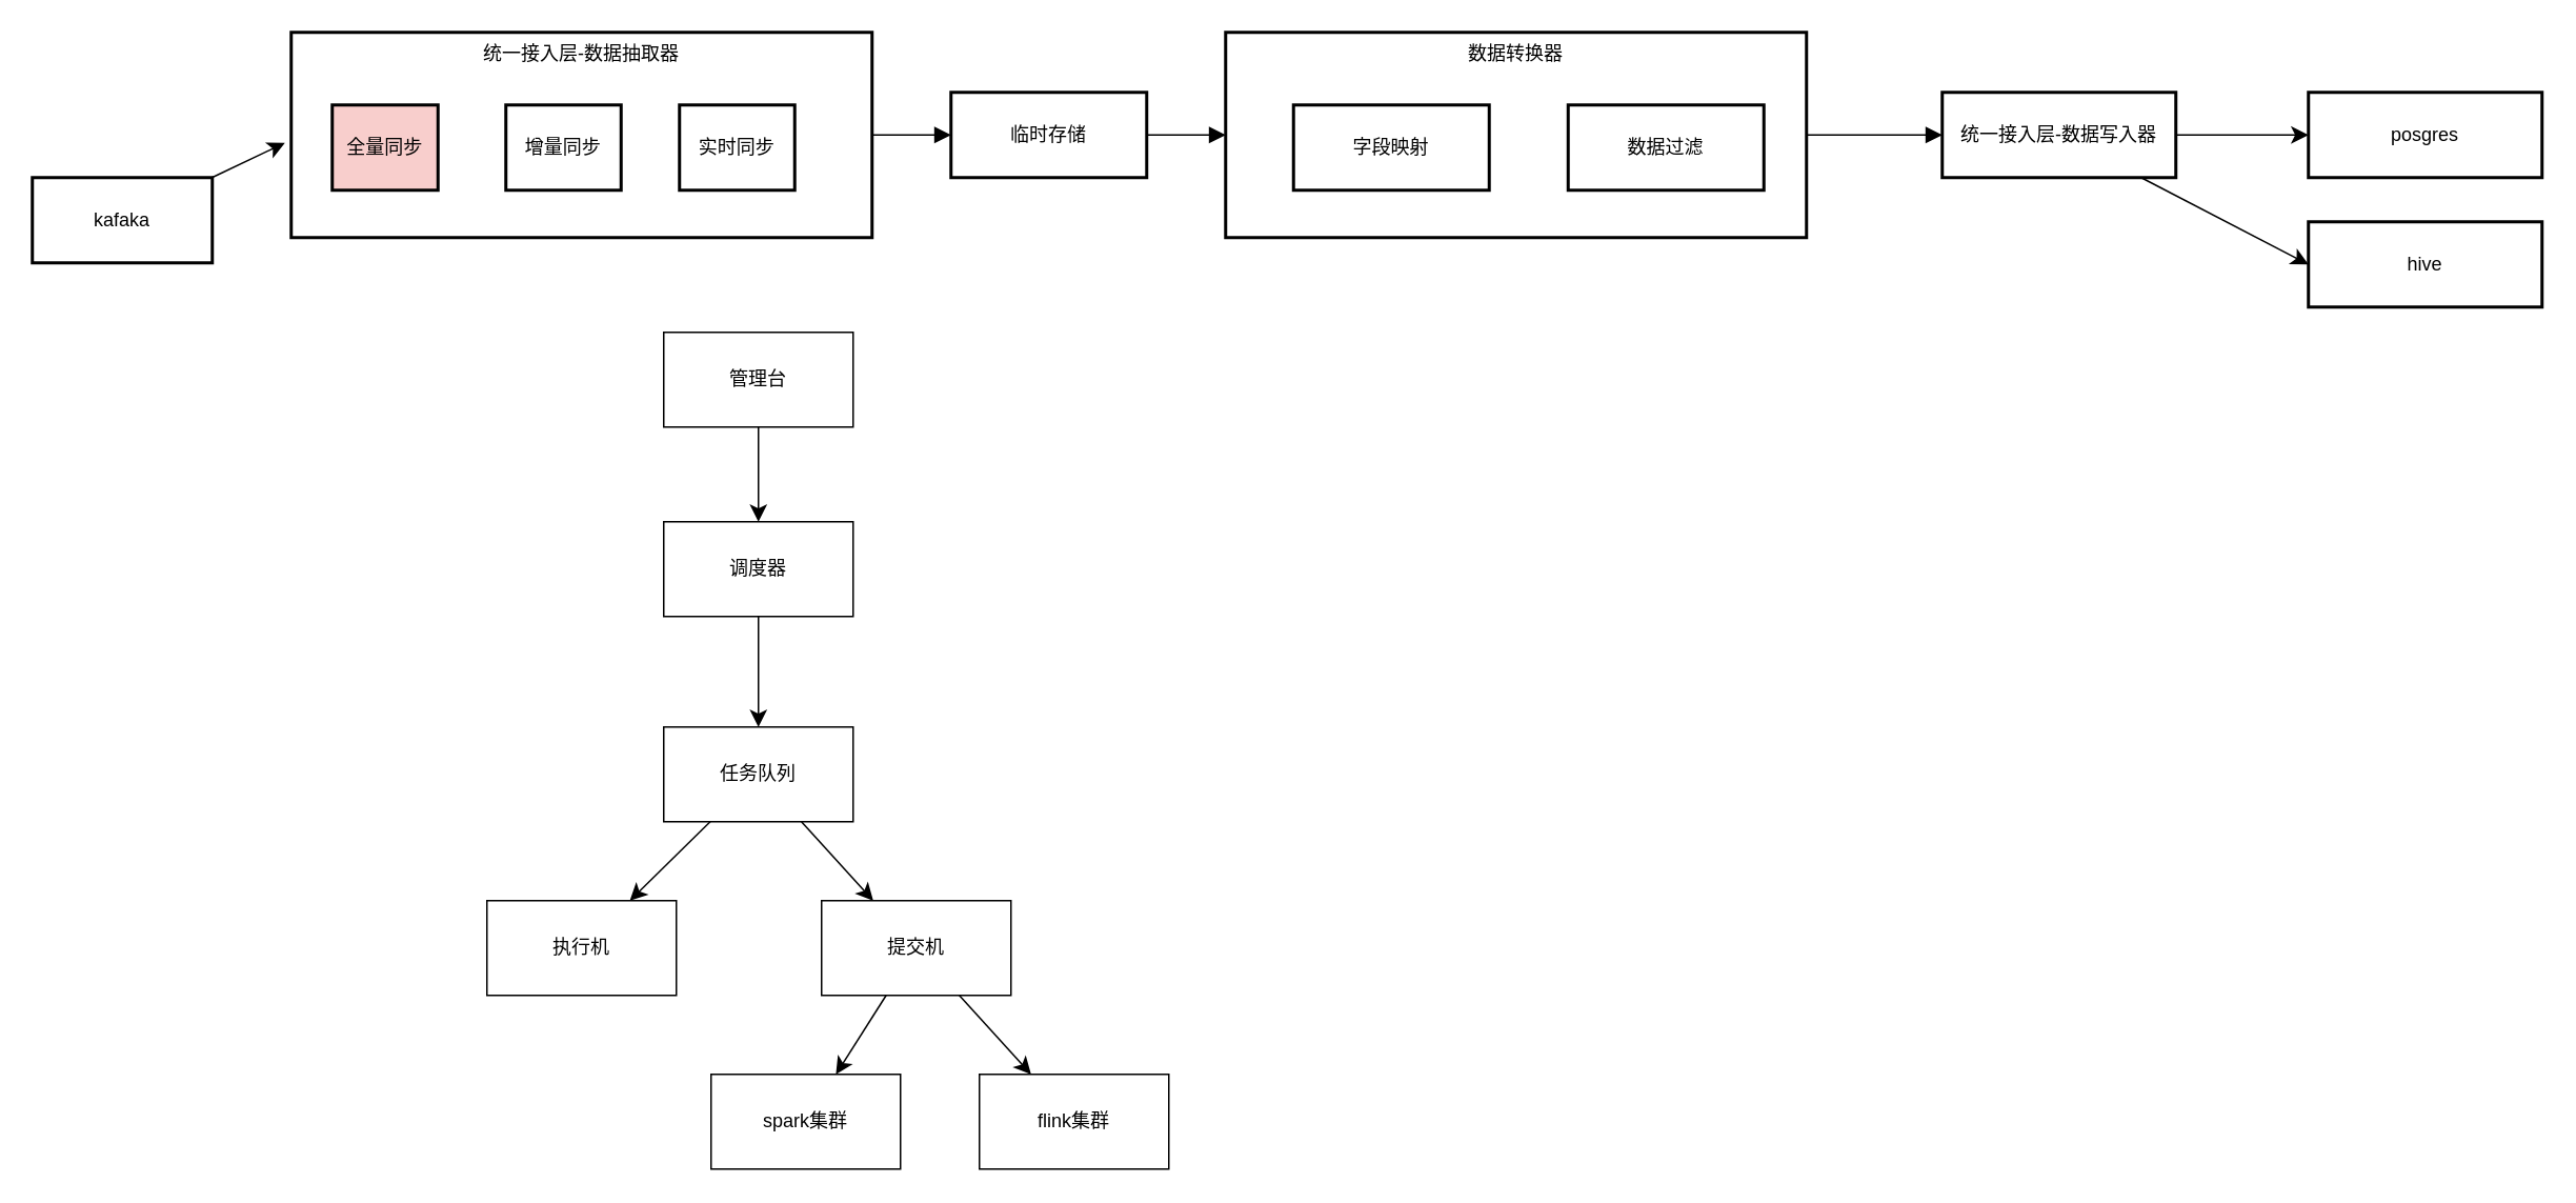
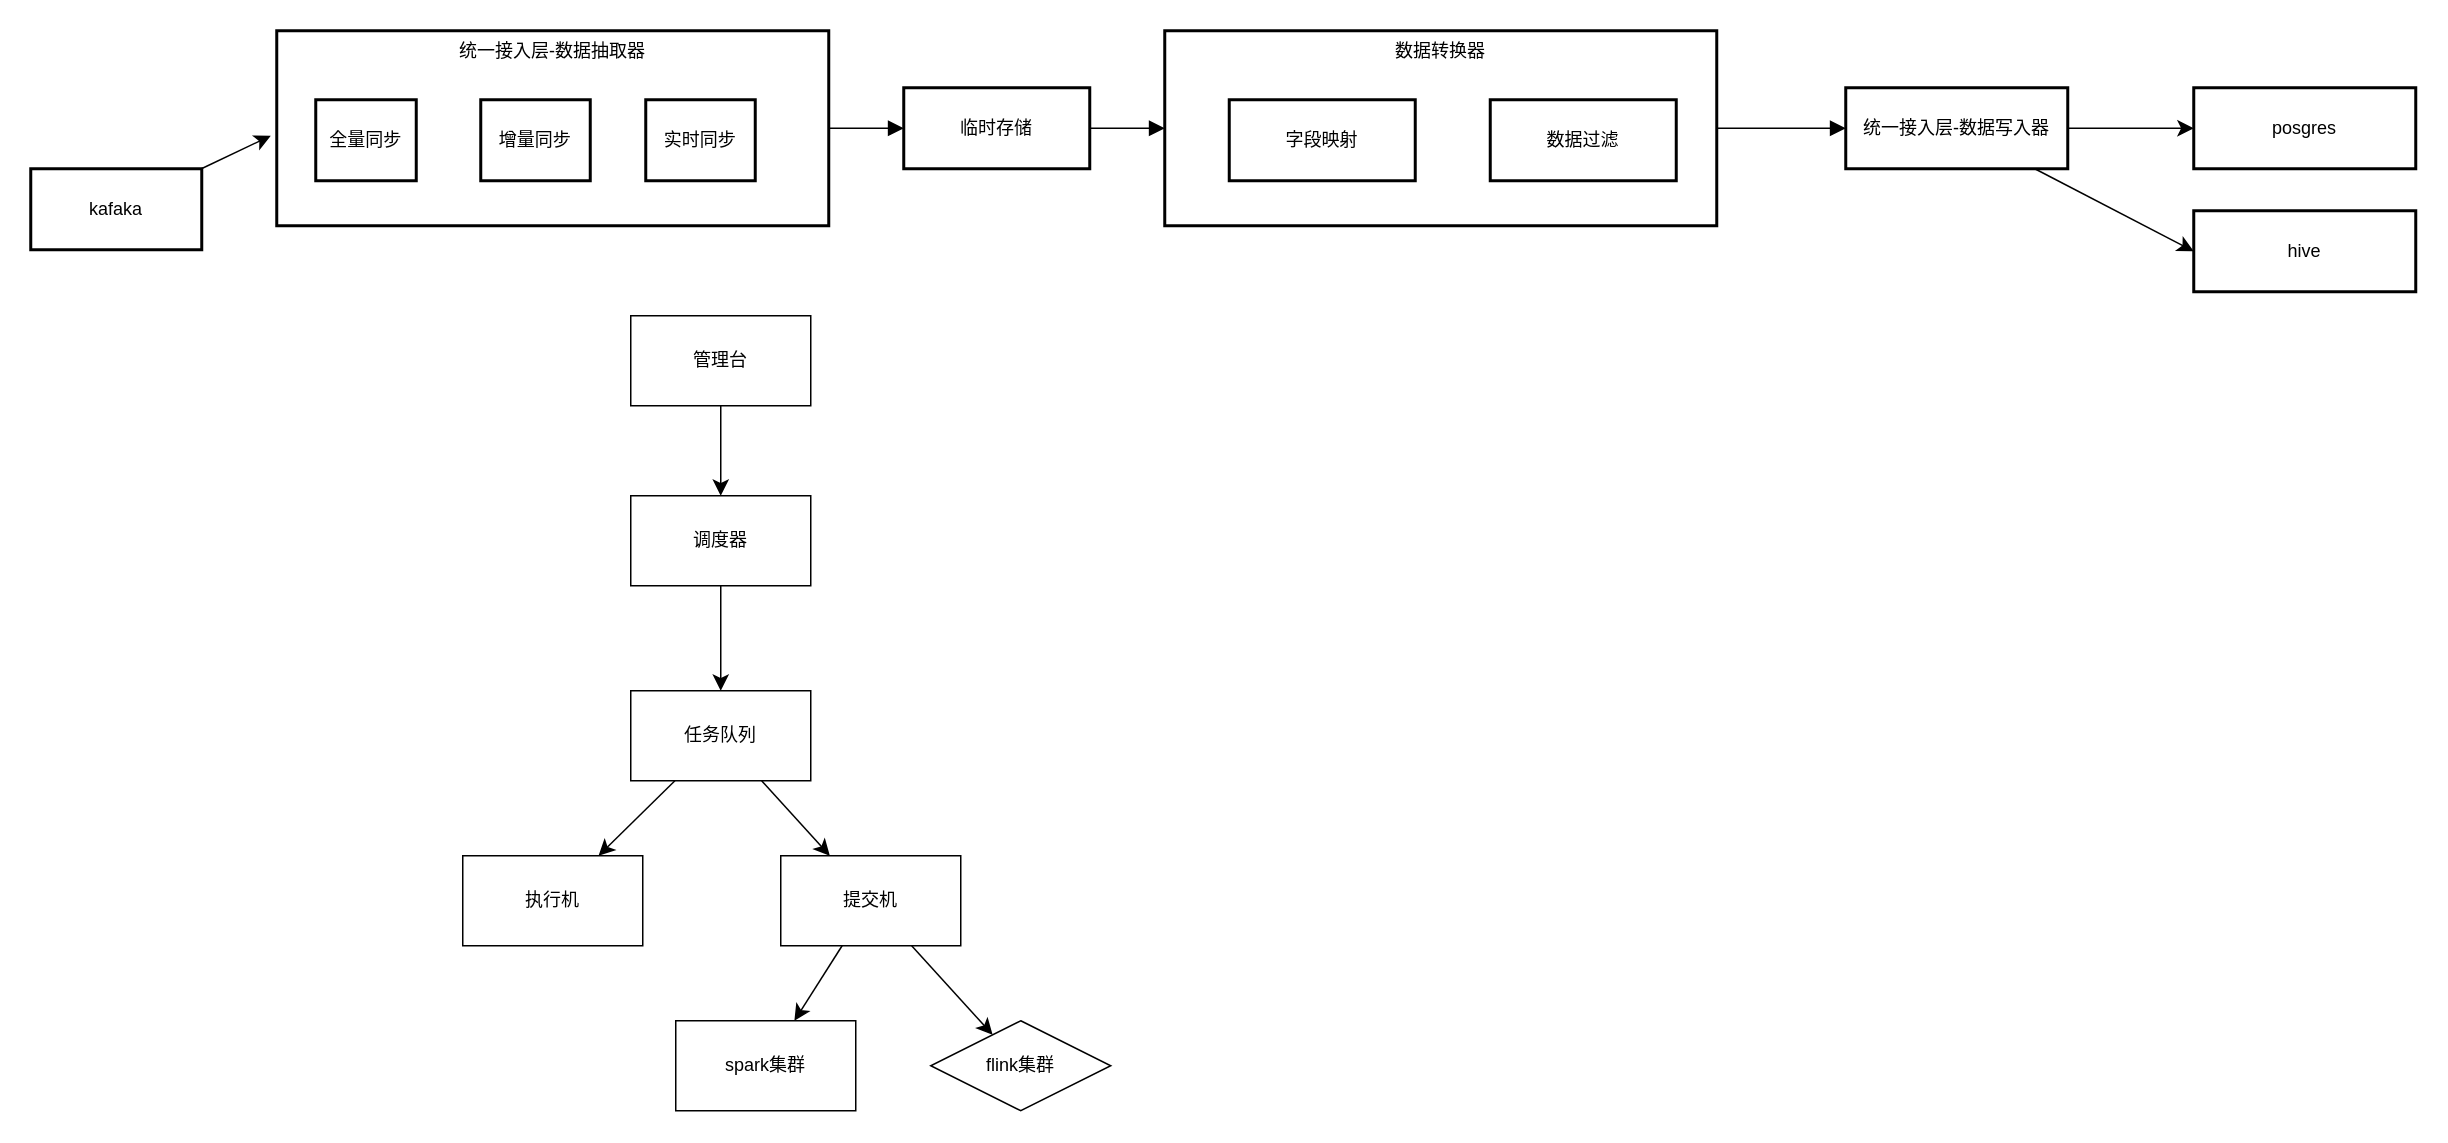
- <mxCell id="6" value="全量同步" style="whiteSpace=wrap;strokeWidth=2;fillColor=#f8cecc;" parent="5" vertex="1"><mxGeometry x="26" y="46" width="67" height="54" as="geometry" /></mxCell>
+ <mxCell id="6" value="全量同步" style="whiteSpace=wrap;strokeWidth=2;" parent="5" vertex="1"><mxGeometry x="26" y="46" width="67" height="54" as="geometry" /></mxCell>
- <mxCell id="28" value="flink集群" style="rounded=0;whiteSpace=wrap;html=1;" vertex="1" parent="1"><mxGeometry x="620" y="680" width="120" height="60" as="geometry" /></mxCell>
+ <mxCell id="28" value="flink集群" style="rhombus;whiteSpace=wrap;html=1;" vertex="1" parent="1"><mxGeometry x="620" y="680" width="120" height="60" as="geometry" /></mxCell>
